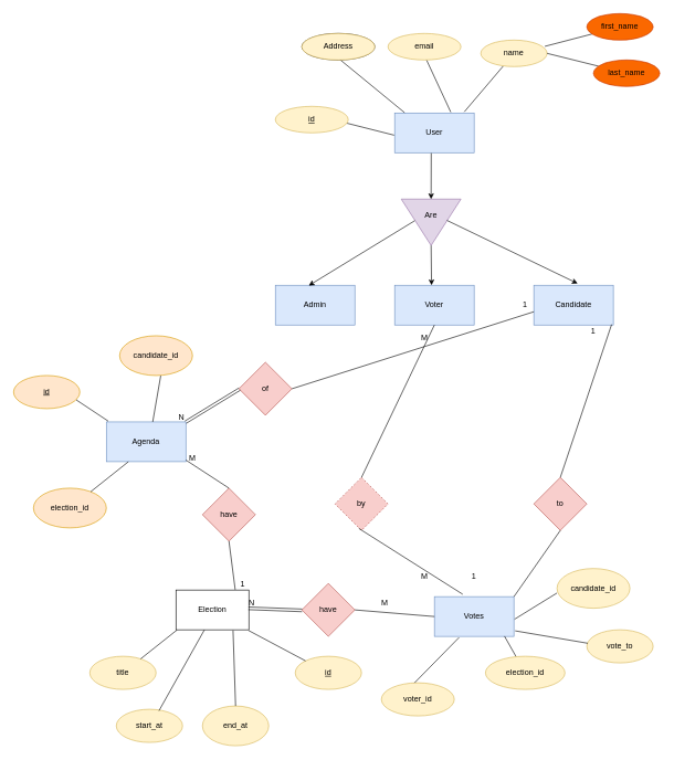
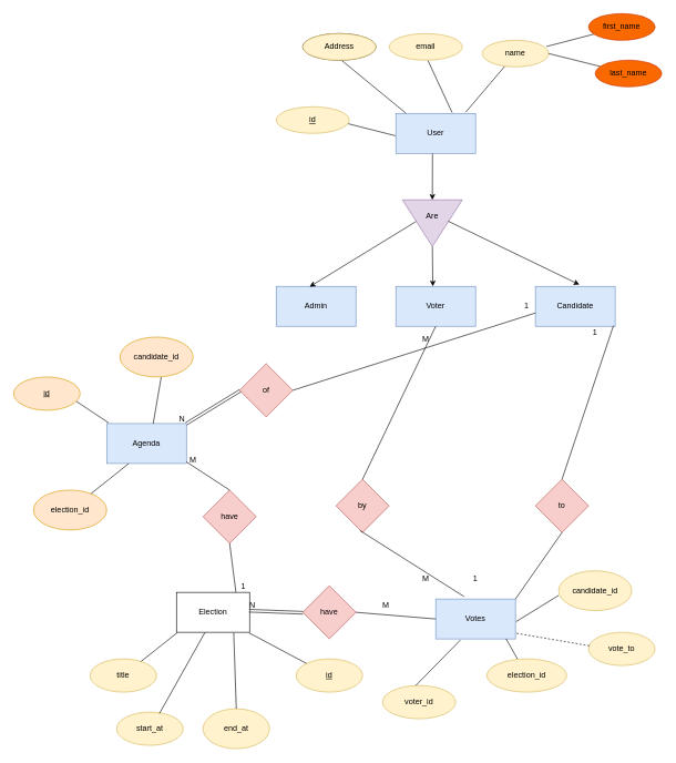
- <mxCell id="37" value="by" style="rhombus;whiteSpace=wrap;html=1;fillColor=#f8cecc;strokeColor=#b85450;dashed=1;" vertex="1" parent="1"><mxGeometry x="505" y="720" width="80" height="80" as="geometry" /></mxCell>
+ <mxCell id="37" value="by" style="rhombus;whiteSpace=wrap;html=1;fillColor=#f8cecc;strokeColor=#b85450;" vertex="1" parent="1"><mxGeometry x="505" y="720" width="80" height="80" as="geometry" /></mxCell>
- <mxCell id="52" value="" style="endArrow=none;html=1;rounded=0;exitX=1.015;exitY=0.86;exitDx=0;exitDy=0;exitPerimeter=0;entryX=0.015;entryY=0.407;entryDx=0;entryDy=0;entryPerimeter=0;" edge="1" parent="1" source="28" target="49"><mxGeometry width="50" height="50" relative="1" as="geometry"><mxPoint x="895" y="890" as="sourcePoint" /><mxPoint x="885" y="970" as="targetPoint" /></mxGeometry></mxCell>
+ <mxCell id="52" value="" style="endArrow=none;html=1;rounded=0;exitX=1.015;exitY=0.86;exitDx=0;exitDy=0;exitPerimeter=0;entryX=0.015;entryY=0.407;entryDx=0;entryDy=0;entryPerimeter=0;dashed=1;" edge="1" parent="1" source="28" target="49"><mxGeometry width="50" height="50" relative="1" as="geometry"><mxPoint x="895" y="890" as="sourcePoint" /><mxPoint x="885" y="970" as="targetPoint" /></mxGeometry></mxCell>
